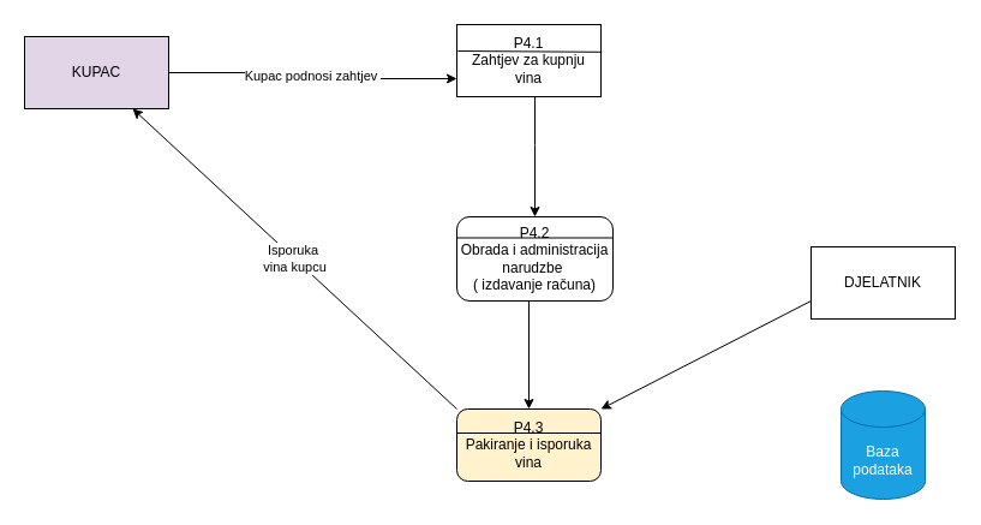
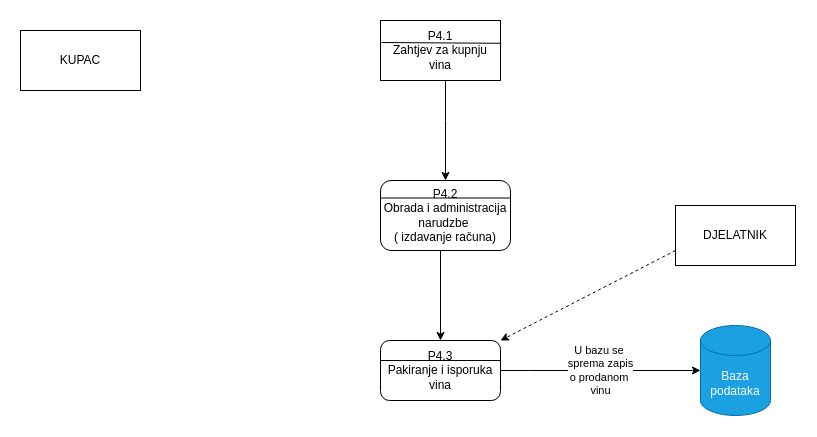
- <mxCell id="3" value="KUPAC" style="rounded=0;whiteSpace=wrap;html=1;fillColor=#e1d5e7;" parent="1" vertex="1"><mxGeometry x="20" y="30" width="120" height="60" as="geometry" /></mxCell>
+ <mxCell id="3" value="KUPAC" style="rounded=0;whiteSpace=wrap;html=1;" parent="1" vertex="1"><mxGeometry x="20" y="30" width="120" height="60" as="geometry" /></mxCell>
- <mxCell id="2" value="Kupac podnosi zahtjev&amp;nbsp;" style="edgeStyle=orthogonalEdgeStyle;rounded=0;orthogonalLoop=1;jettySize=auto;html=1;exitX=1;exitY=0.5;exitDx=0;exitDy=0;entryX=0;entryY=0.75;entryDx=0;entryDy=0;" parent="1" source="3" target="5" edge="1"><mxGeometry relative="1" as="geometry" /></mxCell>
- <mxCell id="11" value="Isporuka&amp;nbsp;&lt;div&gt;vina kupcu&lt;/div&gt;" style="endArrow=classic;html=1;rounded=0;exitX=0;exitY=0;exitDx=0;exitDy=0;entryX=0.75;entryY=1;entryDx=0;entryDy=0;" parent="1" source="8" target="3" edge="1"><mxGeometry width="50" height="50" relative="1" as="geometry"><mxPoint x="370" y="280" as="sourcePoint" /><mxPoint x="420" y="230" as="targetPoint" /></mxGeometry></mxCell>
- <mxCell id="13" value="" style="endArrow=classic;html=1;rounded=0;exitX=0;exitY=0.75;exitDx=0;exitDy=0;entryX=1;entryY=0;entryDx=0;entryDy=0;" parent="1" source="9" target="8" edge="1"><mxGeometry width="50" height="50" relative="1" as="geometry"><mxPoint x="370" y="280" as="sourcePoint" /><mxPoint x="510" y="230" as="targetPoint" /><Array as="points" /></mxGeometry></mxCell>
+ <mxCell id="13" value="" style="endArrow=classic;html=1;rounded=0;exitX=0;exitY=0.75;exitDx=0;exitDy=0;entryX=1;entryY=0;entryDx=0;entryDy=0;dashed=1;" parent="1" source="9" target="8" edge="1"><mxGeometry width="50" height="50" relative="1" as="geometry"><mxPoint x="370" y="280" as="sourcePoint" /><mxPoint x="510" y="230" as="targetPoint" /><Array as="points" /></mxGeometry></mxCell>
- <mxCell id="8" value="P4.3&lt;div&gt;Pakiranje i isporuka vina&lt;/div&gt;" style="rounded=1;whiteSpace=wrap;html=1;fillColor=#fff2cc;" parent="1" vertex="1"><mxGeometry x="380" y="340" width="120" height="60" as="geometry" /></mxCell>
+ <mxCell id="8" value="P4.3&lt;div&gt;Pakiranje i isporuka vina&lt;/div&gt;" style="rounded=1;whiteSpace=wrap;html=1;" parent="1" vertex="1"><mxGeometry x="380" y="340" width="120" height="60" as="geometry" /></mxCell>
+ <mxCell id="12" value="U bazu se&amp;nbsp;&lt;div&gt;sprema zapis&lt;/div&gt;&lt;div&gt;o prodanom&amp;nbsp;&lt;/div&gt;&lt;div&gt;vinu&lt;/div&gt;" style="endArrow=classic;html=1;rounded=0;exitX=1;exitY=0.5;exitDx=0;exitDy=0;entryX=0;entryY=0.5;entryDx=0;entryDy=0;entryPerimeter=0;" parent="1" source="8" target="10" edge="1"><mxGeometry width="50" height="50" relative="1" as="geometry"><mxPoint x="370" y="280" as="sourcePoint" /><mxPoint x="420" y="230" as="targetPoint" /><Array as="points"><mxPoint x="530" y="370" /></Array></mxGeometry></mxCell>
